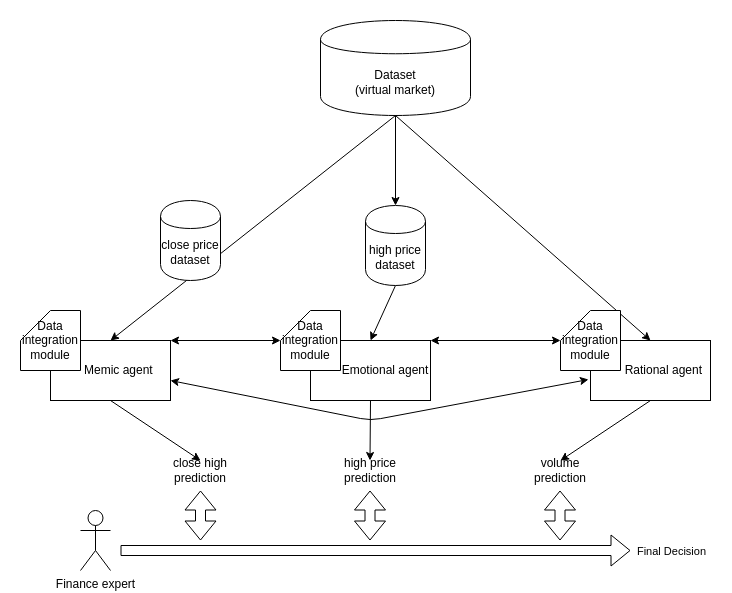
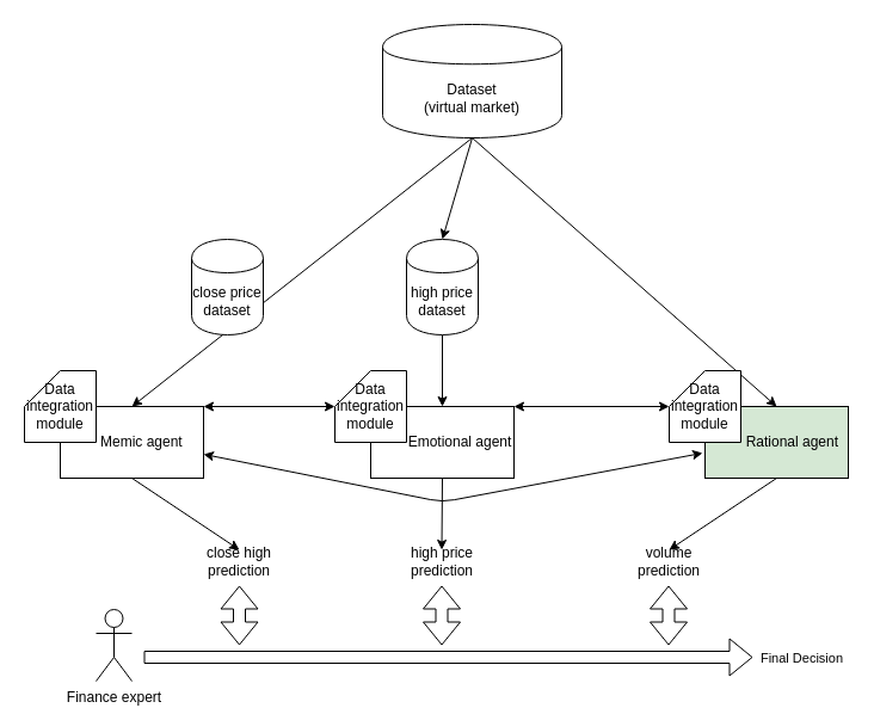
- <mxCell id="9" value="high price dataset" style="shape=cylinder;whiteSpace=wrap;html=1;boundedLbl=1;backgroundOutline=1;" parent="1" vertex="1"><mxGeometry x="365" y="205" width="60" height="80" as="geometry" /></mxCell>
+ <mxCell id="9" value="high price dataset" style="shape=cylinder;whiteSpace=wrap;html=1;boundedLbl=1;backgroundOutline=1;" parent="1" vertex="1"><mxGeometry x="340" y="200" width="60" height="80" as="geometry" /></mxCell>
- <mxCell id="25" value="&amp;nbsp; &amp;nbsp; &amp;nbsp; &amp;nbsp; Rational agent" style="rounded=0;whiteSpace=wrap;html=1;" parent="1" vertex="1"><mxGeometry x="590" y="340" width="120" height="60" as="geometry" /></mxCell>
+ <mxCell id="25" value="&amp;nbsp; &amp;nbsp; &amp;nbsp; &amp;nbsp; Rational agent" style="rounded=0;whiteSpace=wrap;html=1;fillColor=#d5e8d4;" parent="1" vertex="1"><mxGeometry x="590" y="340" width="120" height="60" as="geometry" /></mxCell>
